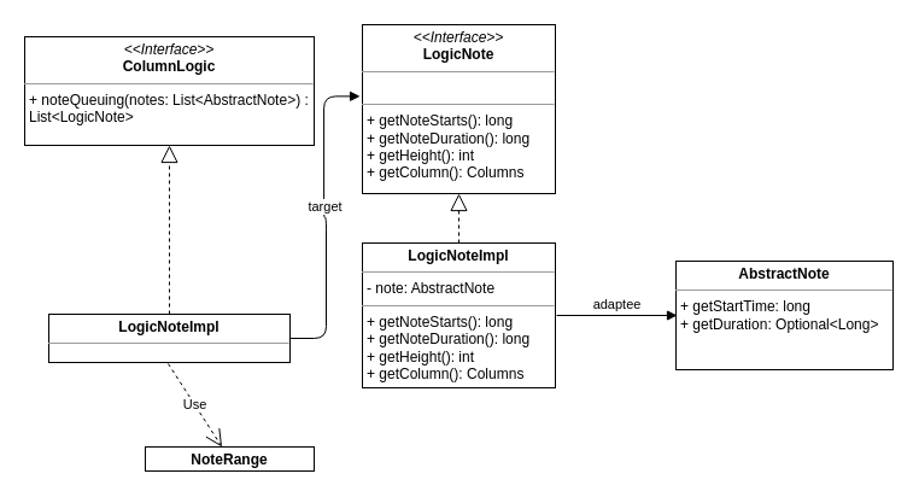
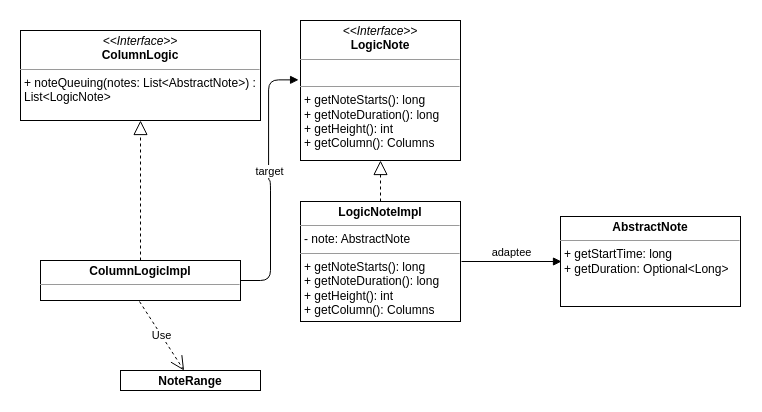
- <mxCell id="7" value="&lt;p style=&quot;margin: 0px ; margin-top: 4px ; text-align: center&quot;&gt;&lt;b&gt;LogicNoteImpl&lt;/b&gt;&lt;/p&gt;&lt;hr size=&quot;1&quot;&gt;&lt;p style=&quot;margin: 0px ; margin-left: 4px&quot;&gt;&lt;br&gt;&lt;/p&gt;" style="verticalAlign=top;align=left;overflow=fill;fontSize=12;fontFamily=Helvetica;html=1;" vertex="1" parent="1"><mxGeometry x="40" y="260" width="200" height="40" as="geometry" /></mxCell>
+ <mxCell id="7" value="&lt;p style=&quot;margin: 0px ; margin-top: 4px ; text-align: center&quot;&gt;&lt;b&gt;ColumnLogicImpl&lt;/b&gt;&lt;/p&gt;&lt;hr size=&quot;1&quot;&gt;&lt;p style=&quot;margin: 0px ; margin-left: 4px&quot;&gt;&lt;br&gt;&lt;/p&gt;" style="verticalAlign=top;align=left;overflow=fill;fontSize=12;fontFamily=Helvetica;html=1;" vertex="1" parent="1"><mxGeometry x="40" y="260" width="200" height="40" as="geometry" /></mxCell>
